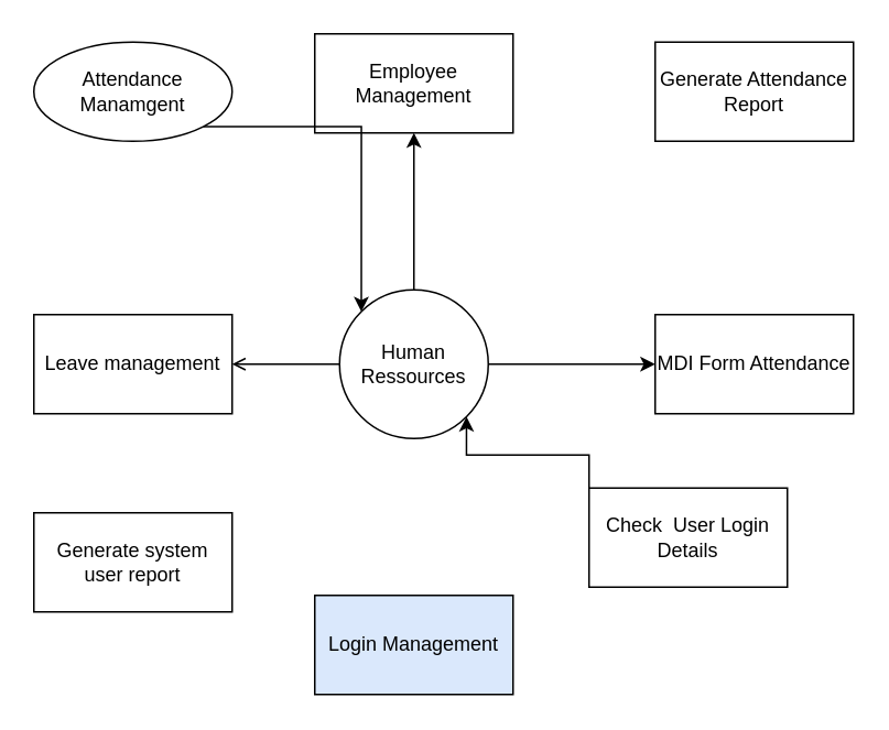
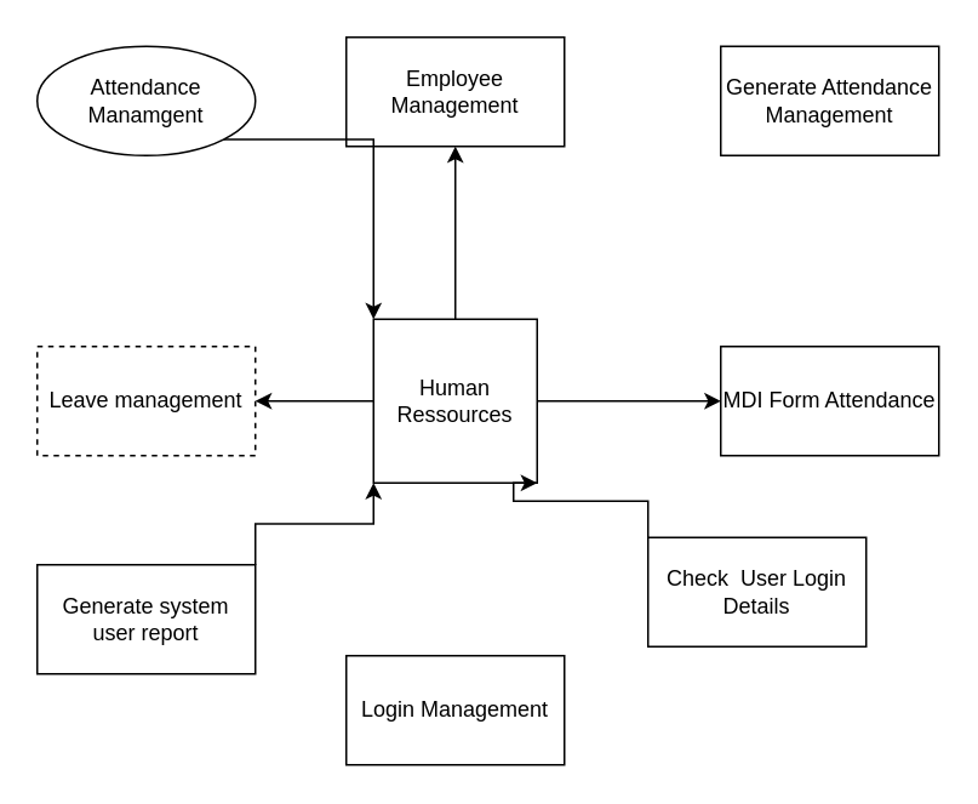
- <mxCell id="12" value="Generate Attendance Report" style="whiteSpace=wrap;html=1;" vertex="1" parent="1"><mxGeometry x="396" y="25" width="120" height="60" as="geometry" /></mxCell>
+ <mxCell id="12" value="Generate Attendance Management" style="whiteSpace=wrap;html=1;" vertex="1" parent="1"><mxGeometry x="396" y="25" width="120" height="60" as="geometry" /></mxCell>
- <mxCell id="7" value="Leave management" style="whiteSpace=wrap;html=1;" vertex="1" parent="1"><mxGeometry x="20" y="190" width="120" height="60" as="geometry" /></mxCell>
+ <mxCell id="7" value="Leave management" style="whiteSpace=wrap;html=1;dashed=1;" vertex="1" parent="1"><mxGeometry x="20" y="190" width="120" height="60" as="geometry" /></mxCell>
- <mxCell id="3" value="" style="edgeStyle=orthogonalEdgeStyle;rounded=0;orthogonalLoop=1;jettySize=auto;html=1;endArrow=open;" edge="1" parent="1" source="5" target="7"><mxGeometry relative="1" as="geometry" /></mxCell>
+ <mxCell id="3" value="" style="edgeStyle=orthogonalEdgeStyle;rounded=0;orthogonalLoop=1;jettySize=auto;html=1;" edge="1" parent="1" source="5" target="7"><mxGeometry relative="1" as="geometry" /></mxCell>
- <mxCell id="5" value="Human Ressources" style="ellipse;whiteSpace=wrap;html=1;aspect=fixed;" vertex="1" parent="1"><mxGeometry x="205" y="175" width="90" height="90" as="geometry" /></mxCell>
+ <mxCell id="5" value="Human Ressources" style="whiteSpace=wrap;html=1;aspect=fixed;rounded=0;" vertex="1" parent="1"><mxGeometry x="205" y="175" width="90" height="90" as="geometry" /></mxCell>
+ <mxCell id="13" style="edgeStyle=orthogonalEdgeStyle;rounded=0;orthogonalLoop=1;jettySize=auto;html=1;exitX=1;exitY=0;exitDx=0;exitDy=0;entryX=0;entryY=1;entryDx=0;entryDy=0;" edge="1" parent="1" source="14" target="5"><mxGeometry relative="1" as="geometry" /></mxCell>
- <mxCell id="9" value="Login Management" style="whiteSpace=wrap;html=1;fillColor=#dae8fc;" vertex="1" parent="1"><mxGeometry x="190" y="360" width="120" height="60" as="geometry" /></mxCell>
+ <mxCell id="9" value="Login Management" style="whiteSpace=wrap;html=1;" vertex="1" parent="1"><mxGeometry x="190" y="360" width="120" height="60" as="geometry" /></mxCell>
